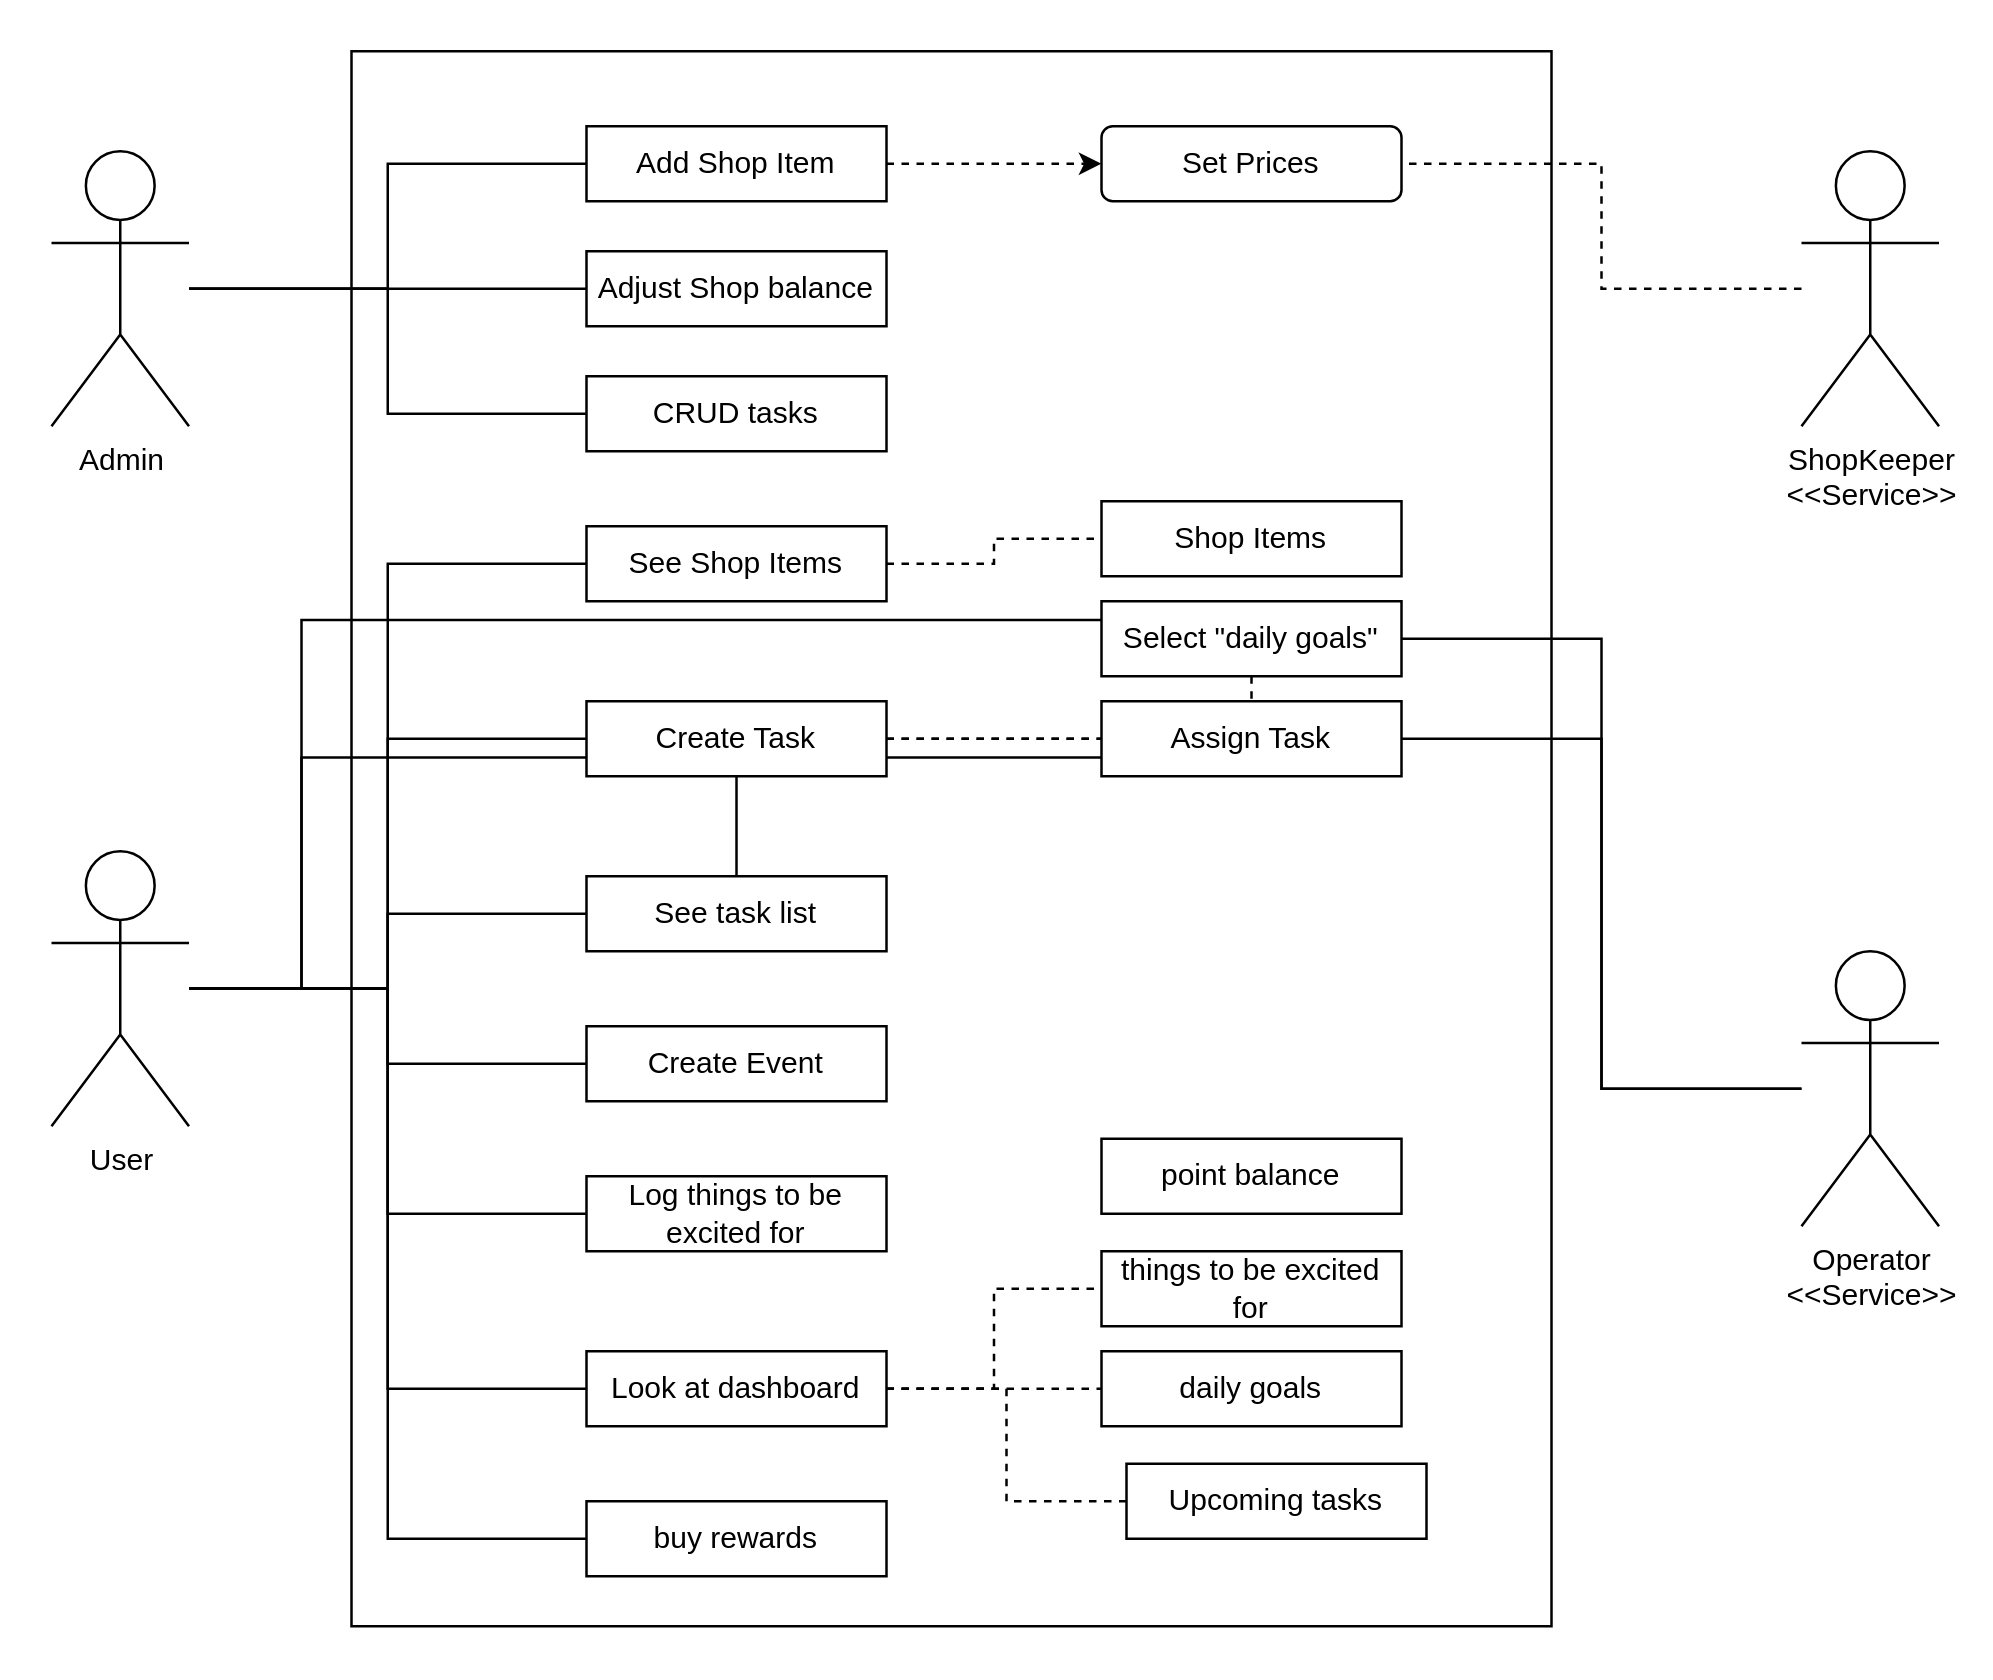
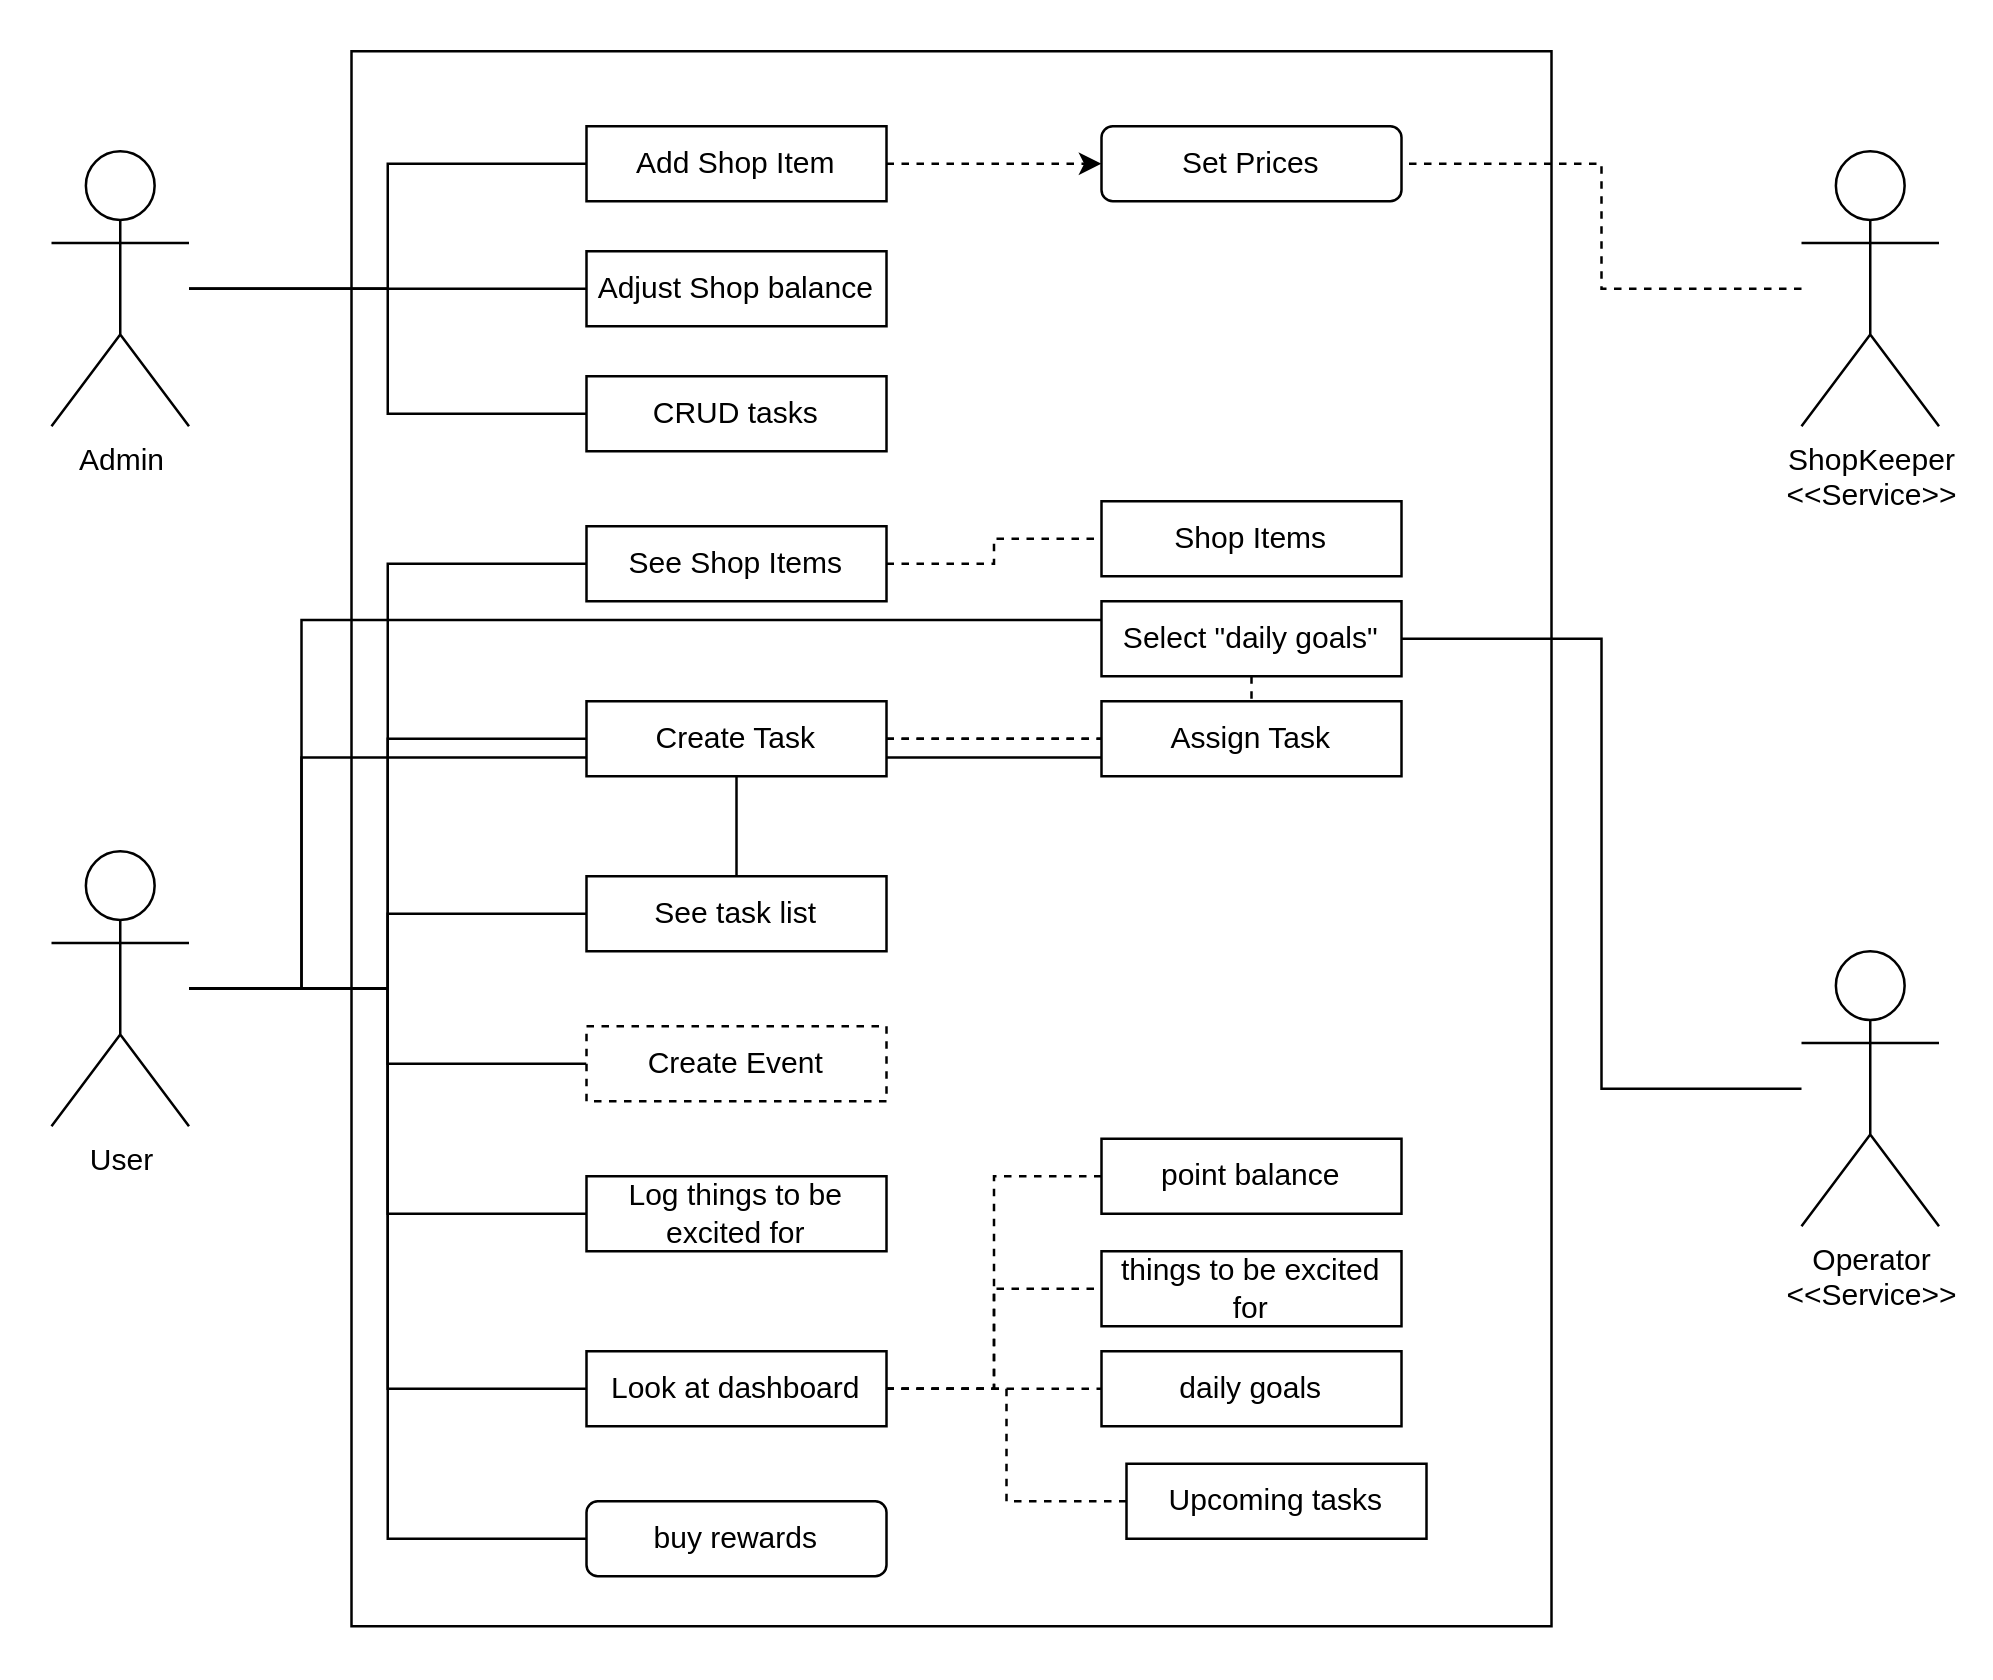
- <mxCell id="44" style="edgeStyle=orthogonalEdgeStyle;rounded=0;orthogonalLoop=1;jettySize=auto;html=1;entryX=1;entryY=0.5;entryDx=0;entryDy=0;endArrow=none;endFill=0;" parent="1" source="45" target="20" edge="1"><mxGeometry relative="1" as="geometry" /></mxCell>
- <mxCell id="24" value="Create Event" style="rounded=0;whiteSpace=wrap;html=1;" parent="1" vertex="1"><mxGeometry x="234" y="410" width="120" height="30" as="geometry" /></mxCell>
+ <mxCell id="24" value="Create Event" style="rounded=0;whiteSpace=wrap;html=1;dashed=1;" parent="1" vertex="1"><mxGeometry x="234" y="410" width="120" height="30" as="geometry" /></mxCell>
+ <mxCell id="28" style="edgeStyle=orthogonalEdgeStyle;rounded=0;orthogonalLoop=1;jettySize=auto;html=1;entryX=0;entryY=0.5;entryDx=0;entryDy=0;endArrow=none;endFill=0;dashed=1;" parent="1" source="29" target="48" edge="1"><mxGeometry relative="1" as="geometry" /></mxCell>
- <mxCell id="36" value="buy rewards" style="rounded=0;whiteSpace=wrap;html=1;" parent="1" vertex="1"><mxGeometry x="234" y="600" width="120" height="30" as="geometry" /></mxCell>
+ <mxCell id="36" value="buy rewards" style="whiteSpace=wrap;html=1;rounded=1;" parent="1" vertex="1"><mxGeometry x="234" y="600" width="120" height="30" as="geometry" /></mxCell>
